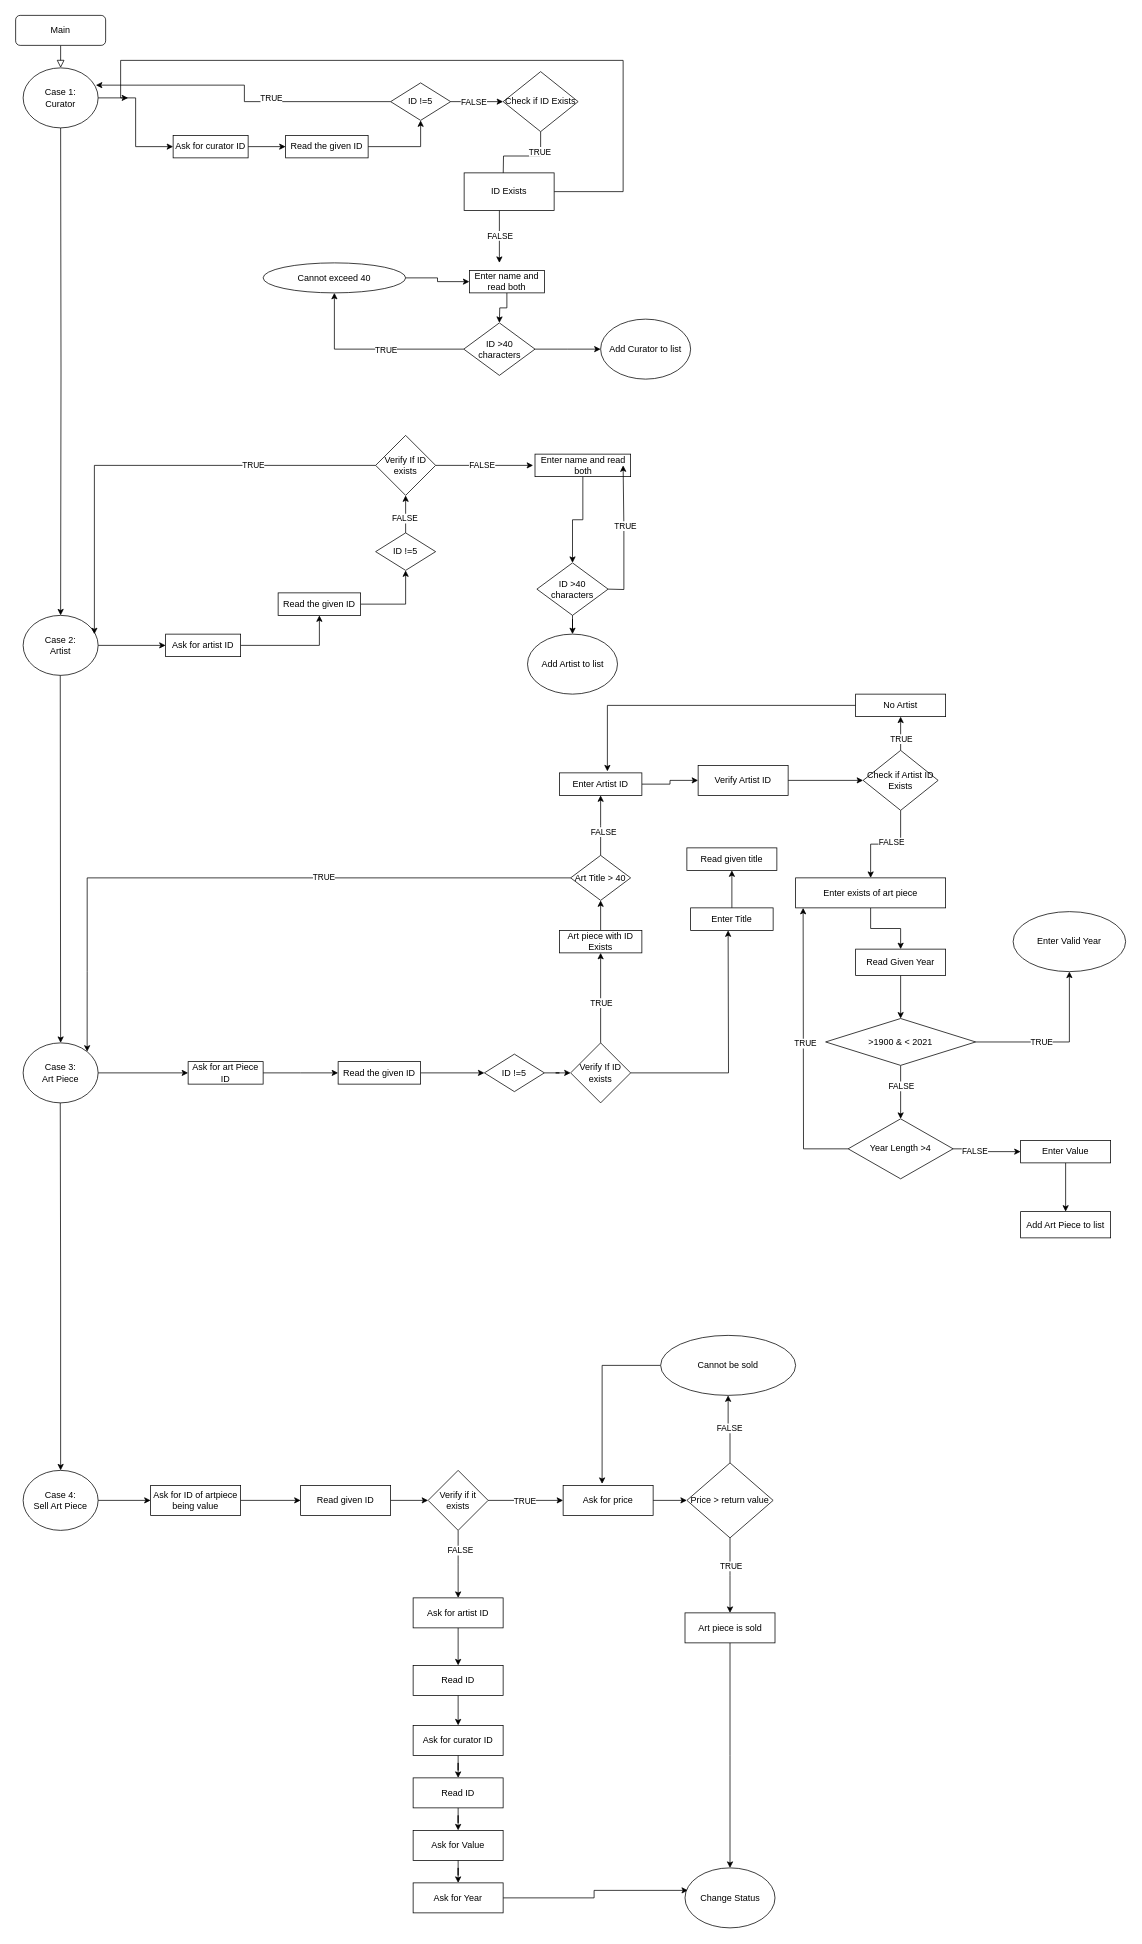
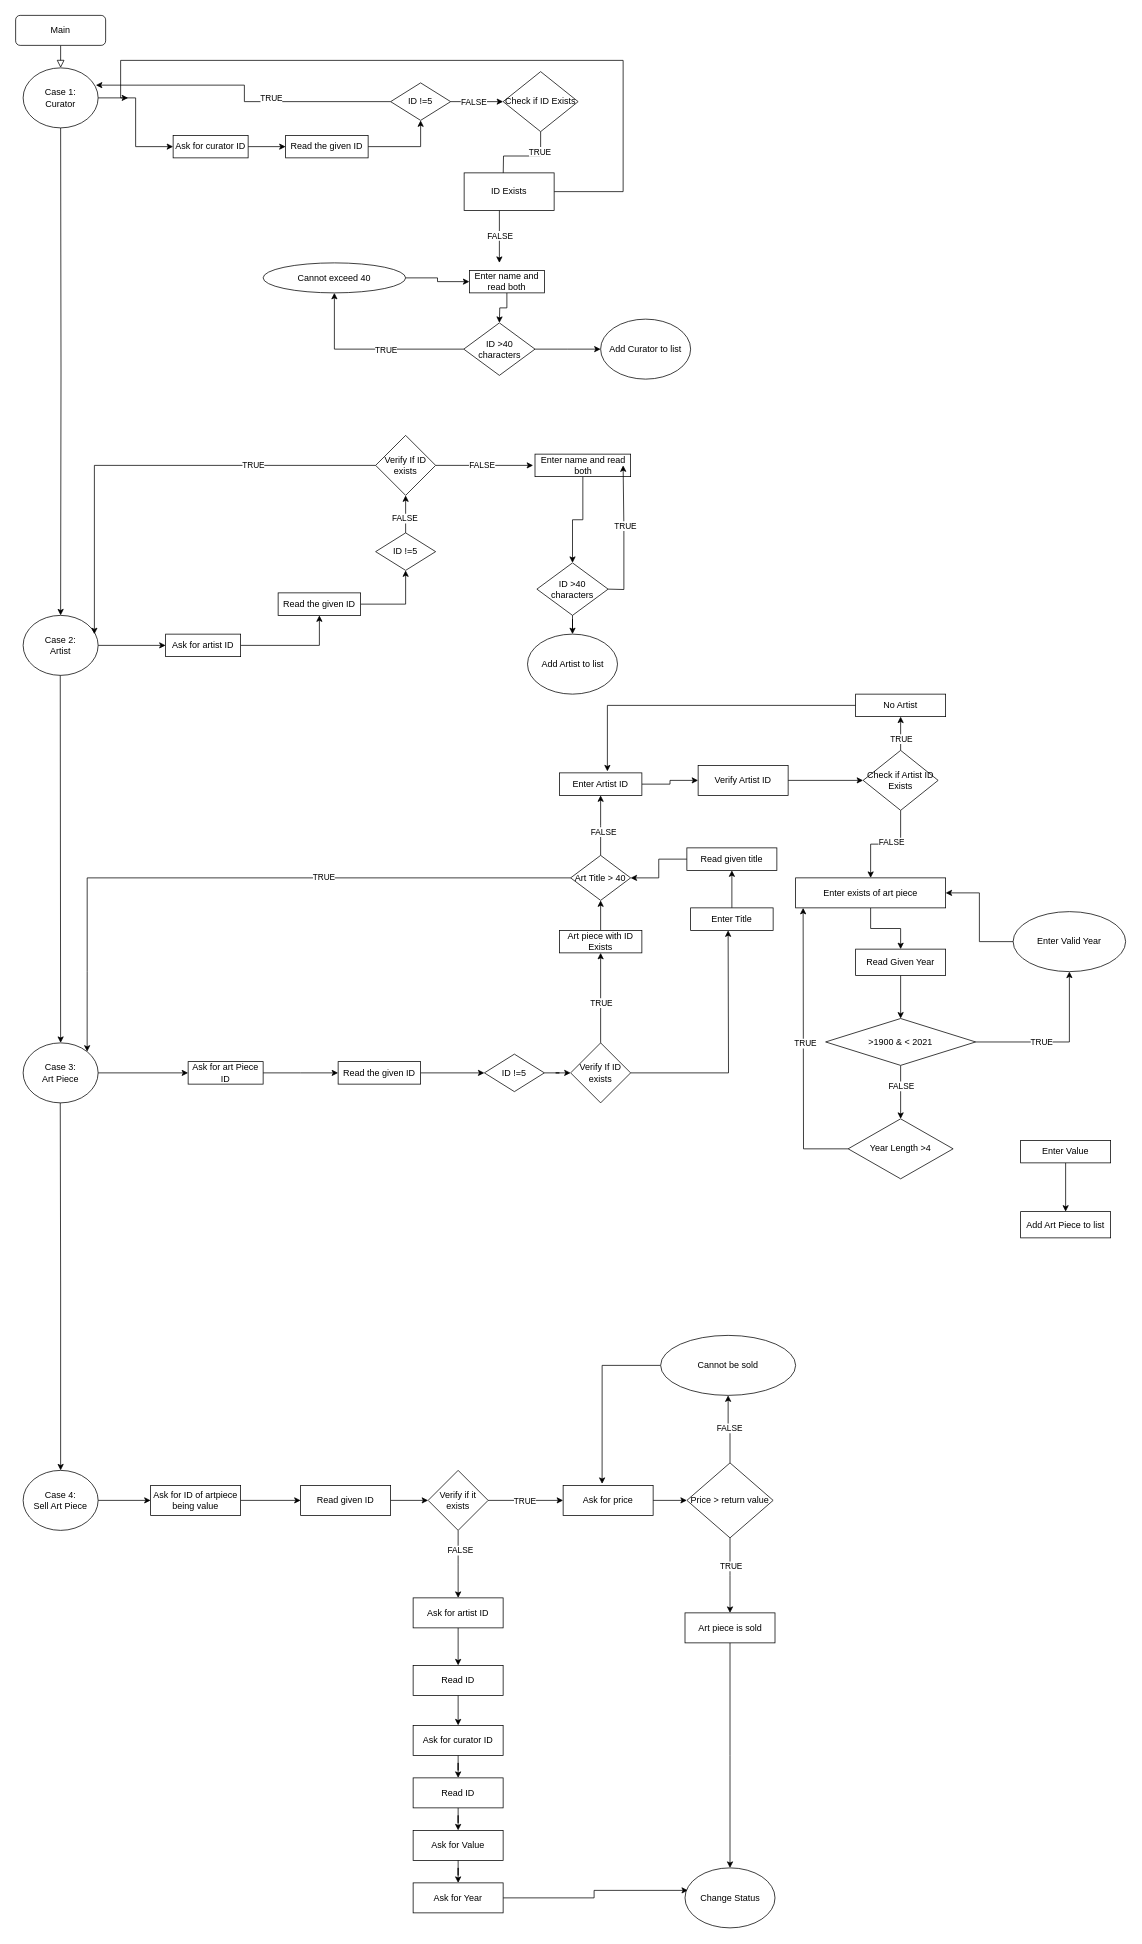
+ <mxCell id="71" value="" style="edgeStyle=orthogonalEdgeStyle;rounded=0;orthogonalLoop=1;jettySize=auto;html=1;" parent="1" source="72" target="68" edge="1"><mxGeometry relative="1" as="geometry" /></mxCell>
+ <mxCell id="95" style="edgeStyle=orthogonalEdgeStyle;rounded=0;orthogonalLoop=1;jettySize=auto;html=1;entryX=1;entryY=0.5;entryDx=0;entryDy=0;" parent="1" source="96" target="87" edge="1"><mxGeometry relative="1" as="geometry" /></mxCell>
- <mxCell id="99" value="" style="edgeStyle=orthogonalEdgeStyle;rounded=0;orthogonalLoop=1;jettySize=auto;html=1;" parent="1" source="101" target="103" edge="1"><mxGeometry relative="1" as="geometry" /></mxCell>
- <mxCell id="100" value="FALSE" style="edgeLabel;html=1;align=center;verticalAlign=middle;resizable=0;points=[];" parent="99" vertex="1" connectable="0"><mxGeometry x="-0.378" y="-3" relative="1" as="geometry"><mxPoint as="offset" /></mxGeometry></mxCell>
